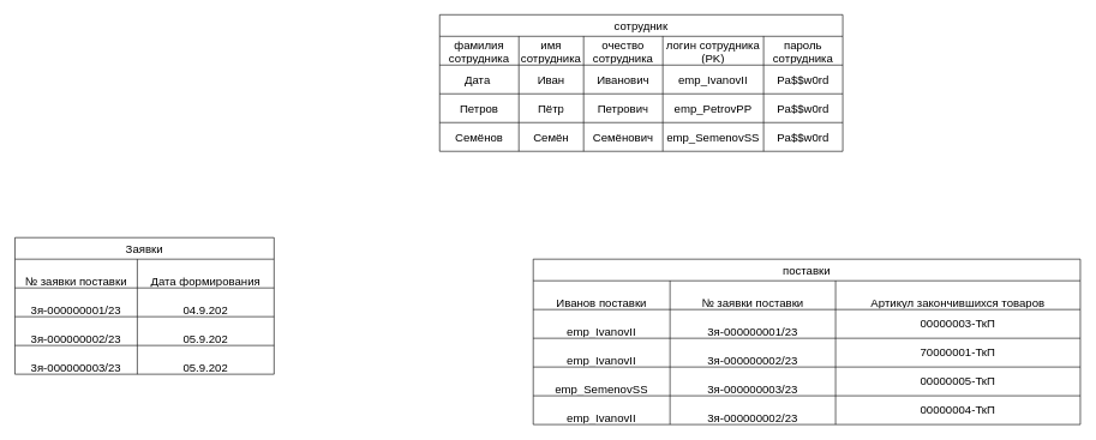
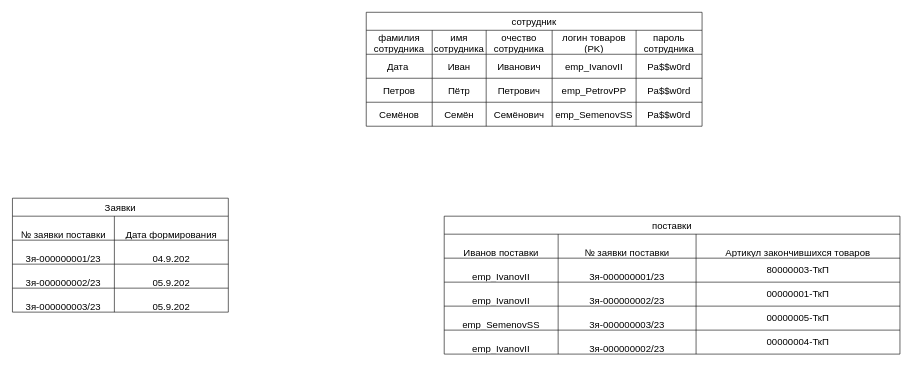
- <mxCell id="7" value="&lt;div&gt;логин сотрудника&lt;/div&gt;&lt;div&gt;(PK)&lt;br&gt;&lt;/div&gt;" style="shape=partialRectangle;html=1;whiteSpace=wrap;connectable=0;strokeColor=inherit;overflow=hidden;fillColor=none;top=0;left=0;bottom=0;right=0;pointerEvents=1;fontSize=16;" parent="3" vertex="1"><mxGeometry x="310" width="140" height="40" as="geometry"><mxRectangle width="140" height="40" as="alternateBounds" /></mxGeometry></mxCell>
+ <mxCell id="7" value="&lt;div&gt;логин товаров&lt;/div&gt;&lt;div&gt;(PK)&lt;br&gt;&lt;/div&gt;" style="shape=partialRectangle;html=1;whiteSpace=wrap;connectable=0;strokeColor=inherit;overflow=hidden;fillColor=none;top=0;left=0;bottom=0;right=0;pointerEvents=1;fontSize=16;" parent="3" vertex="1"><mxGeometry x="310" width="140" height="40" as="geometry"><mxRectangle width="140" height="40" as="alternateBounds" /></mxGeometry></mxCell>
- <mxCell id="48" value="00000003-ТкП" style="shape=partialRectangle;html=1;whiteSpace=wrap;connectable=0;strokeColor=inherit;overflow=hidden;fillColor=none;top=0;left=0;bottom=0;right=0;pointerEvents=1;fontSize=16;" parent="45" vertex="1"><mxGeometry x="420" width="340" height="40" as="geometry"><mxRectangle width="340" height="40" as="alternateBounds" /></mxGeometry></mxCell>
+ <mxCell id="48" value="80000003-ТкП" style="shape=partialRectangle;html=1;whiteSpace=wrap;connectable=0;strokeColor=inherit;overflow=hidden;fillColor=none;top=0;left=0;bottom=0;right=0;pointerEvents=1;fontSize=16;" parent="45" vertex="1"><mxGeometry x="420" width="340" height="40" as="geometry"><mxRectangle width="340" height="40" as="alternateBounds" /></mxGeometry></mxCell>
- <mxCell id="52" value="70000001-ТкП" style="shape=partialRectangle;html=1;whiteSpace=wrap;connectable=0;strokeColor=inherit;overflow=hidden;fillColor=none;top=0;left=0;bottom=0;right=0;pointerEvents=1;fontSize=16;" parent="49" vertex="1"><mxGeometry x="420" width="340" height="40" as="geometry"><mxRectangle width="340" height="40" as="alternateBounds" /></mxGeometry></mxCell>
+ <mxCell id="52" value="00000001-ТкП" style="shape=partialRectangle;html=1;whiteSpace=wrap;connectable=0;strokeColor=inherit;overflow=hidden;fillColor=none;top=0;left=0;bottom=0;right=0;pointerEvents=1;fontSize=16;" parent="49" vertex="1"><mxGeometry x="420" width="340" height="40" as="geometry"><mxRectangle width="340" height="40" as="alternateBounds" /></mxGeometry></mxCell>
